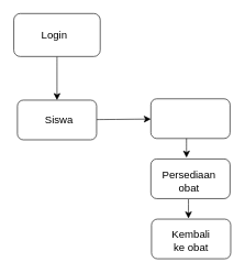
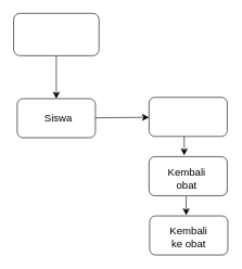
- <mxCell id="9" value="Login" style="text;html=1;align=center;verticalAlign=middle;whiteSpace=wrap;rounded=0;fontSize=16;" vertex="1" parent="1"><mxGeometry x="52" y="37.5" width="60" height="30" as="geometry" /></mxCell>
- <mxCell id="11" value="Persediaan obat" style="text;html=1;align=center;verticalAlign=middle;whiteSpace=wrap;rounded=0;fontSize=16;" vertex="1" parent="1"><mxGeometry x="256" y="258" width="60" height="30" as="geometry" /></mxCell>
+ <mxCell id="11" value="Kembali obat" style="text;html=1;align=center;verticalAlign=middle;whiteSpace=wrap;rounded=0;fontSize=16;" vertex="1" parent="1"><mxGeometry x="256" y="258" width="60" height="30" as="geometry" /></mxCell>
